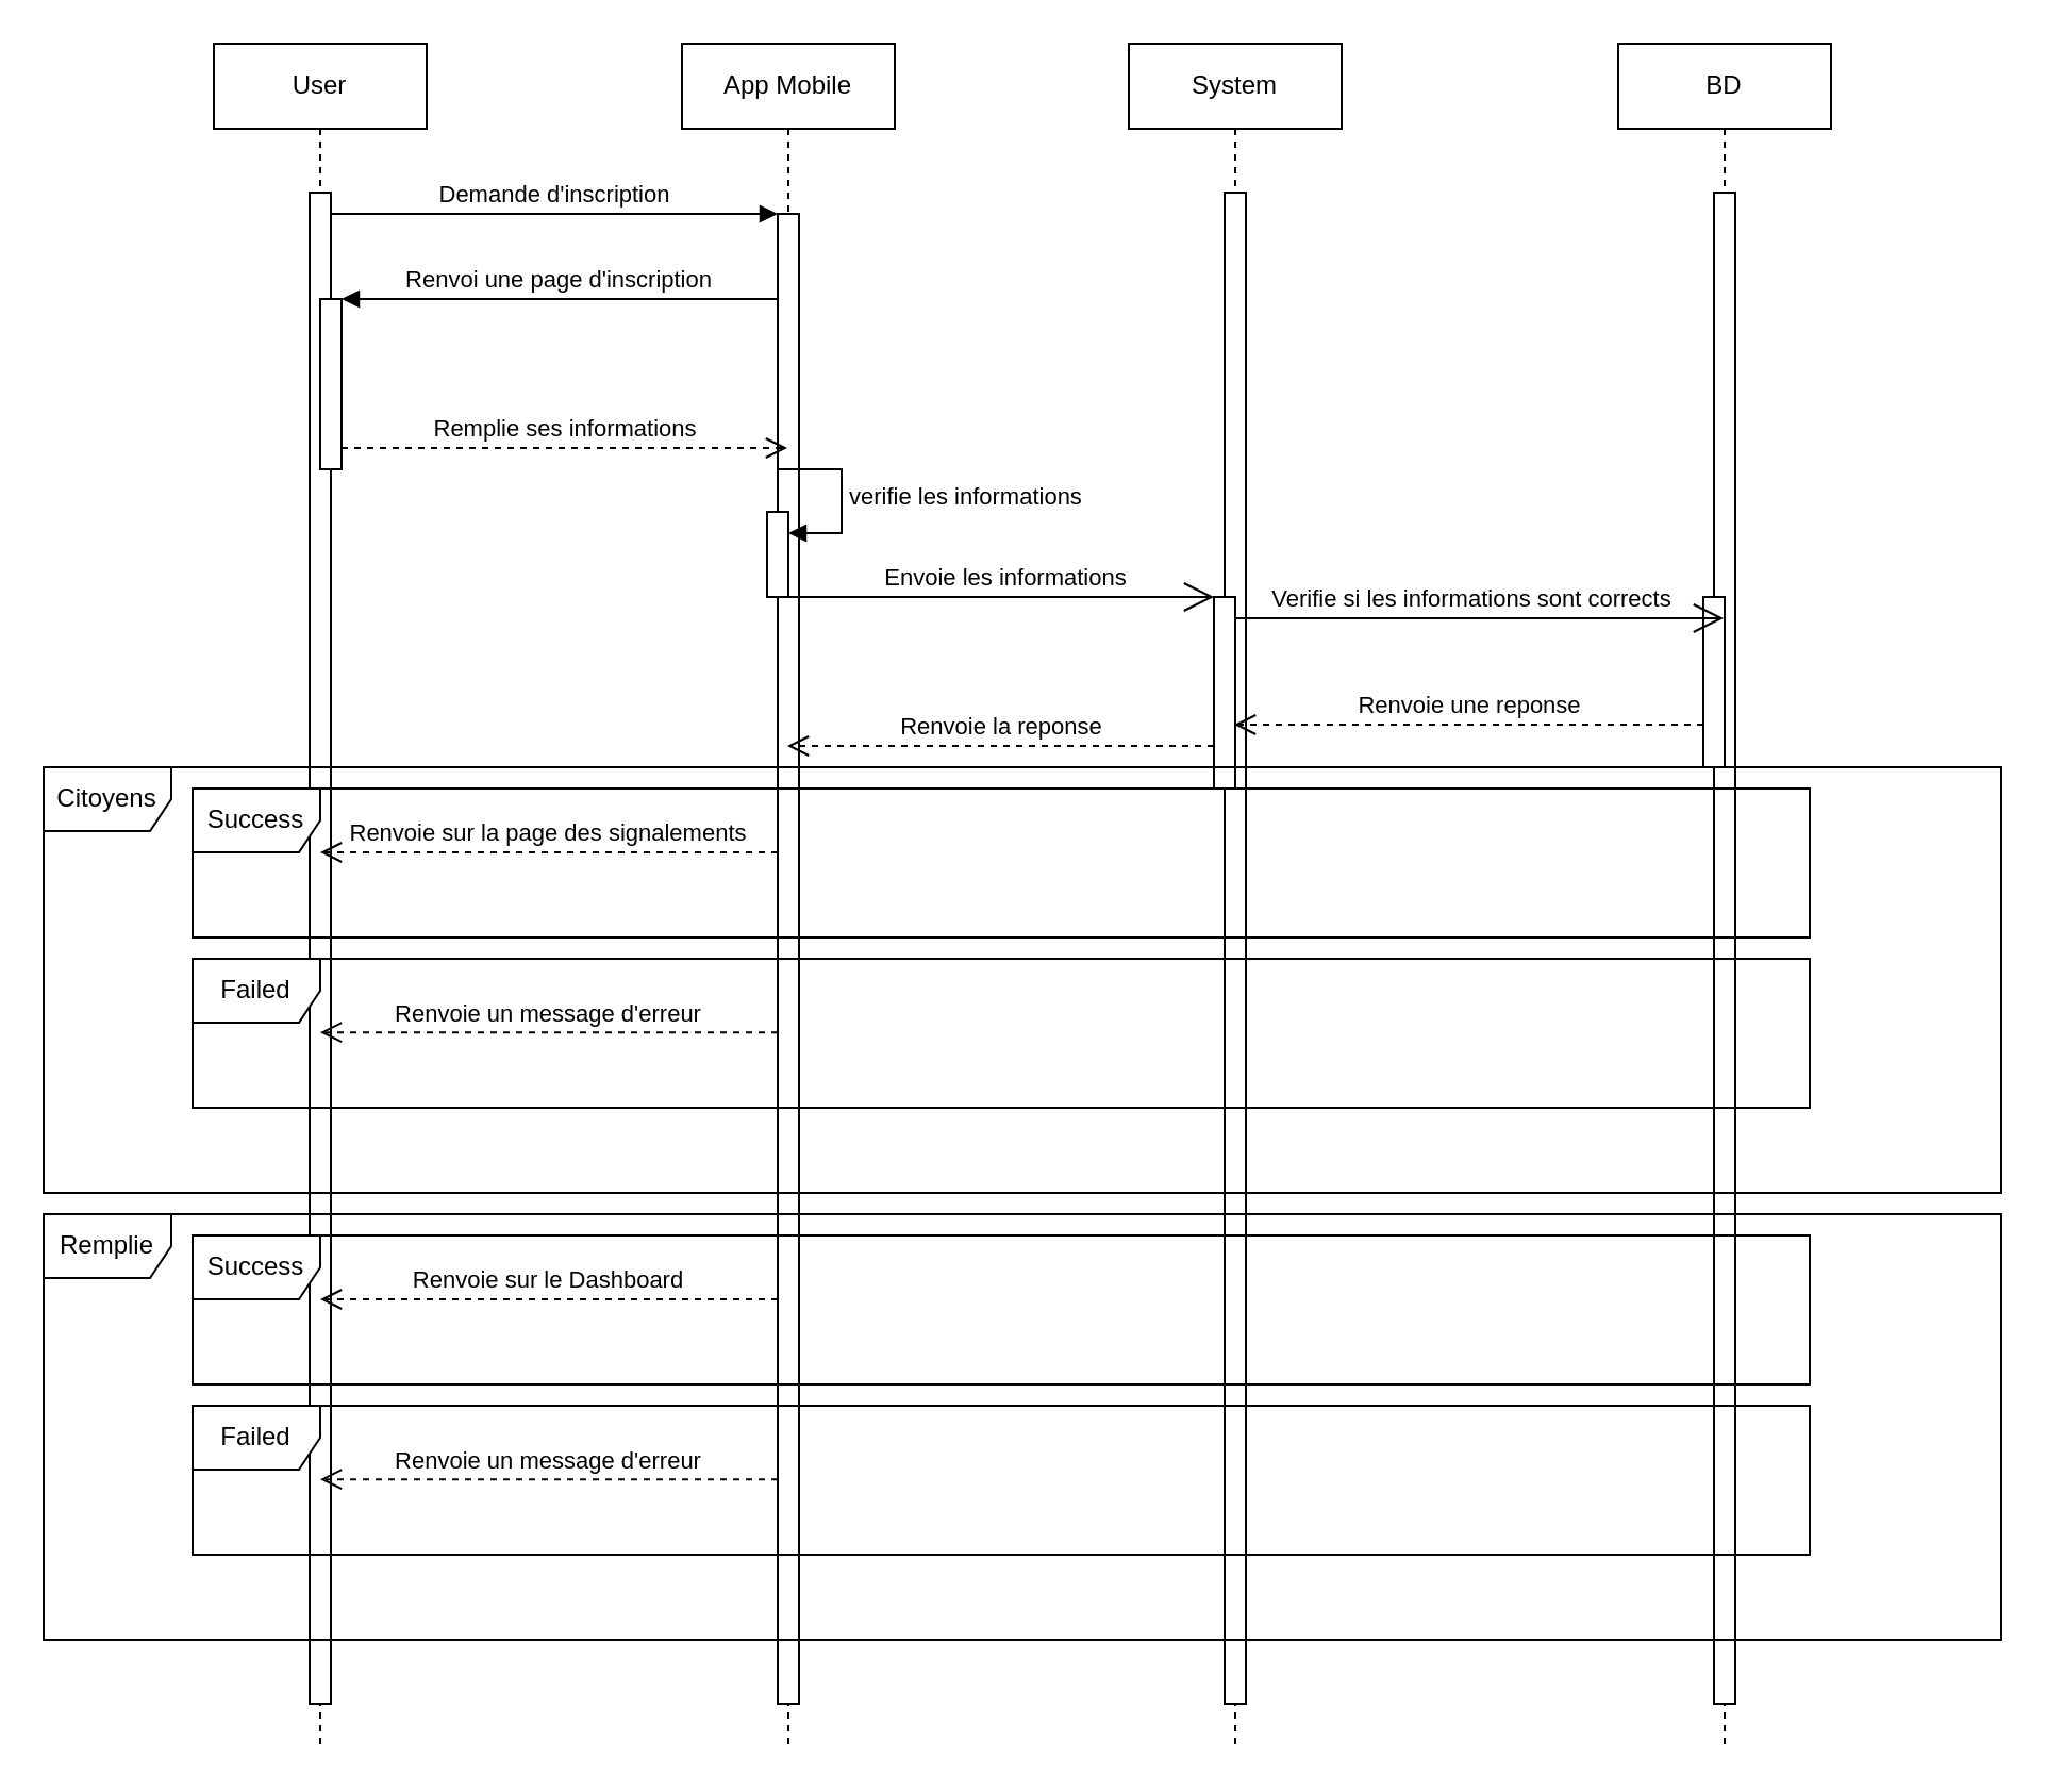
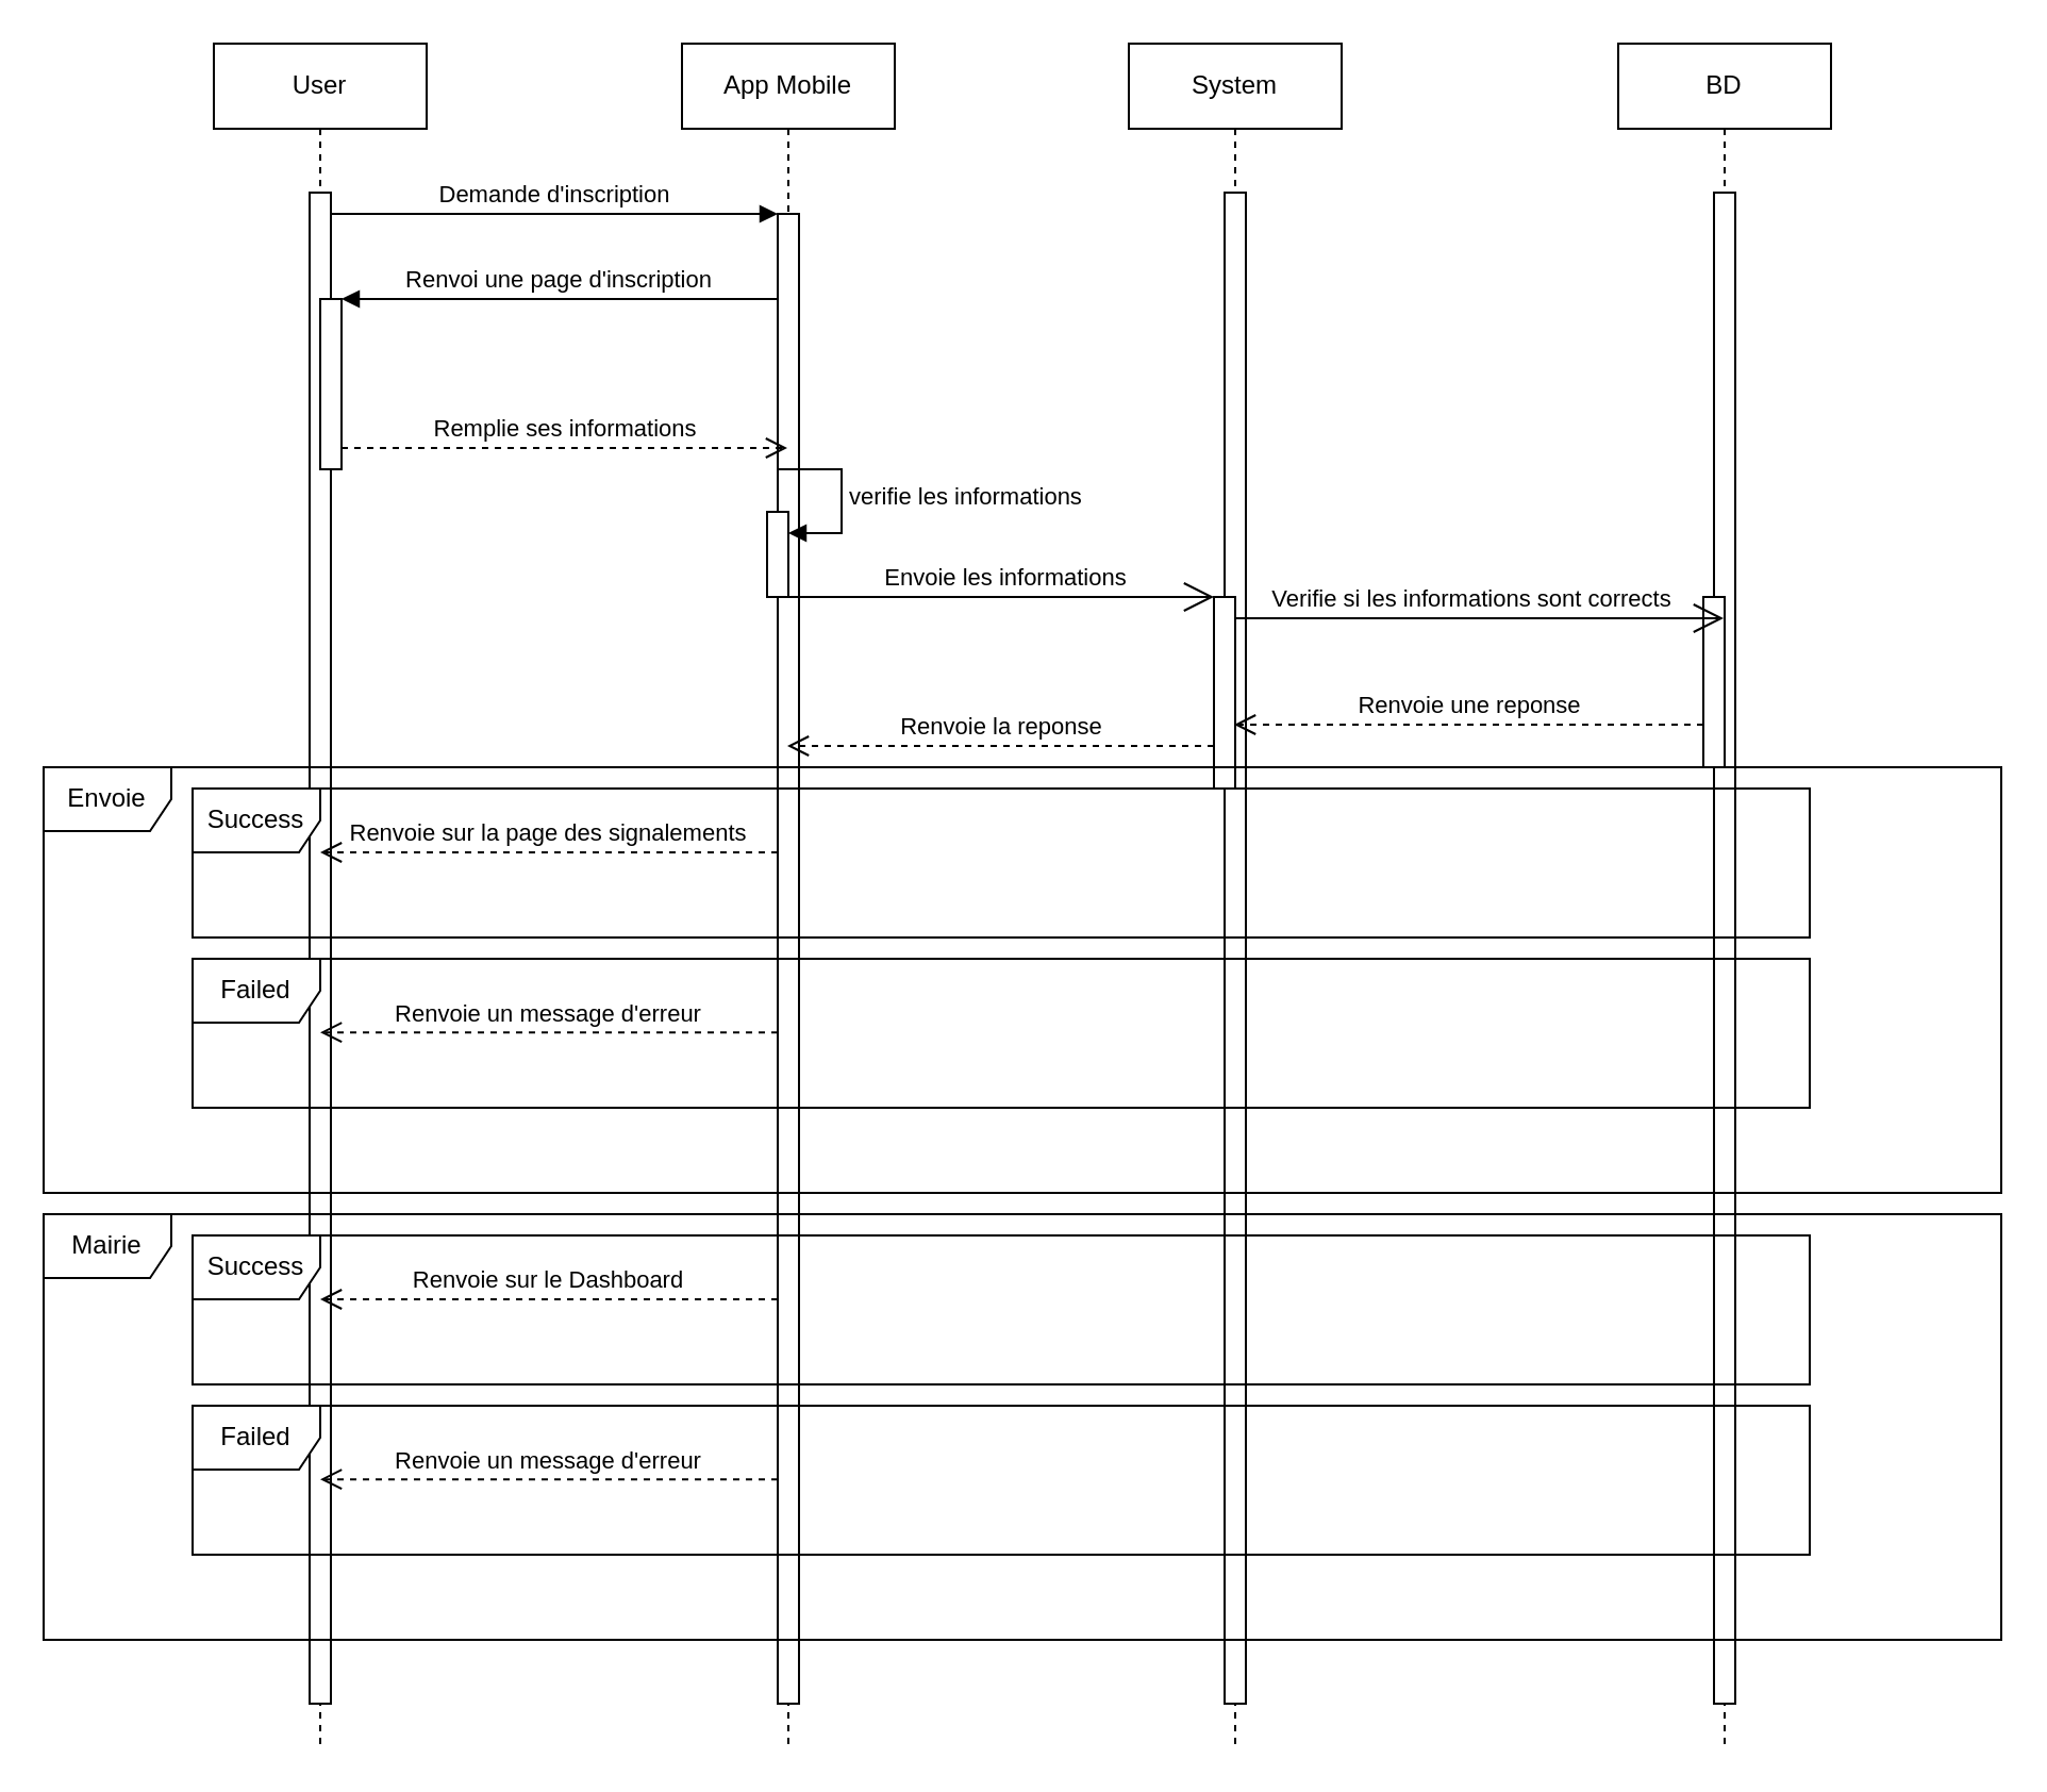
- <mxCell id="28" value="Citoyens" style="shape=umlFrame;whiteSpace=wrap;html=1;pointerEvents=0;" vertex="1" parent="1"><mxGeometry x="20" y="360" width="920" height="200" as="geometry" /></mxCell>
+ <mxCell id="28" value="Envoie" style="shape=umlFrame;whiteSpace=wrap;html=1;pointerEvents=0;" vertex="1" parent="1"><mxGeometry x="20" y="360" width="920" height="200" as="geometry" /></mxCell>
- <mxCell id="33" value="Remplie" style="shape=umlFrame;whiteSpace=wrap;html=1;pointerEvents=0;" vertex="1" parent="1"><mxGeometry x="20" y="570" width="920" height="200" as="geometry" /></mxCell>
+ <mxCell id="33" value="Mairie" style="shape=umlFrame;whiteSpace=wrap;html=1;pointerEvents=0;" vertex="1" parent="1"><mxGeometry x="20" y="570" width="920" height="200" as="geometry" /></mxCell>
